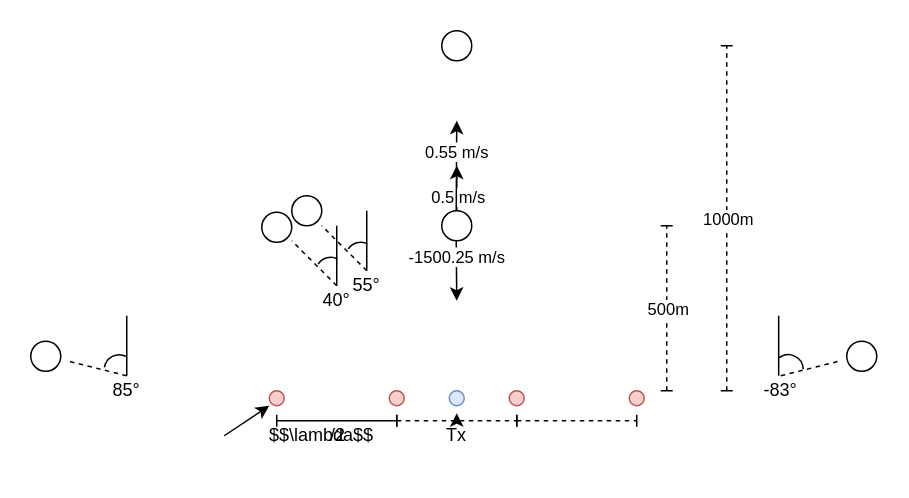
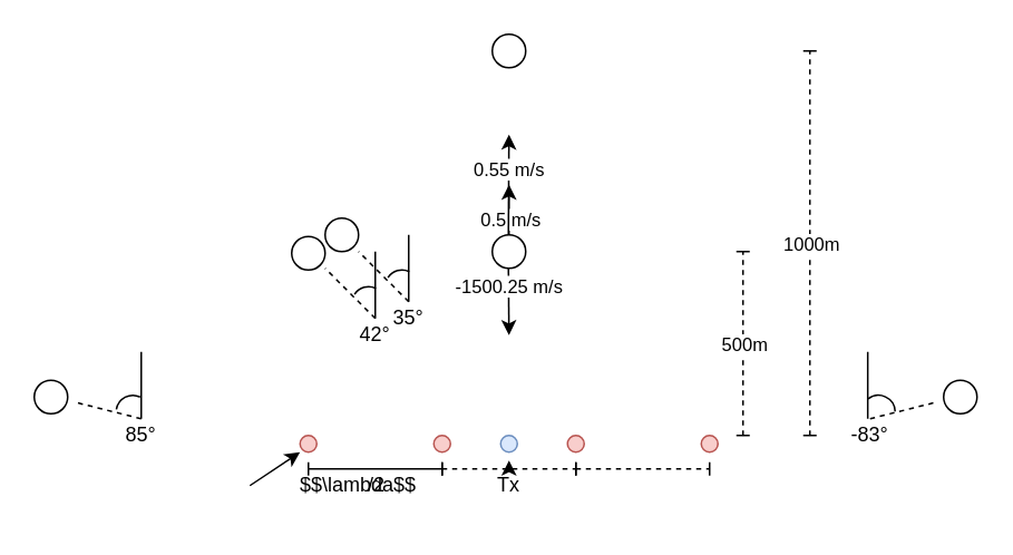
- <mxCell id="34" value="55°" style="text;html=1;align=center;verticalAlign=middle;whiteSpace=wrap;rounded=0;" vertex="1" parent="1"><mxGeometry x="234" y="180" width="20" height="20" as="geometry" /></mxCell>
+ <mxCell id="34" value="35°" style="text;html=1;align=center;verticalAlign=middle;whiteSpace=wrap;rounded=0;" vertex="1" parent="1"><mxGeometry x="234" y="180" width="20" height="20" as="geometry" /></mxCell>
- <mxCell id="38" value="40°" style="text;html=1;align=center;verticalAlign=middle;whiteSpace=wrap;rounded=0;" vertex="1" parent="1"><mxGeometry x="214" y="190" width="20" height="20" as="geometry" /></mxCell>
+ <mxCell id="38" value="42°" style="text;html=1;align=center;verticalAlign=middle;whiteSpace=wrap;rounded=0;" vertex="1" parent="1"><mxGeometry x="214" y="190" width="20" height="20" as="geometry" /></mxCell>
